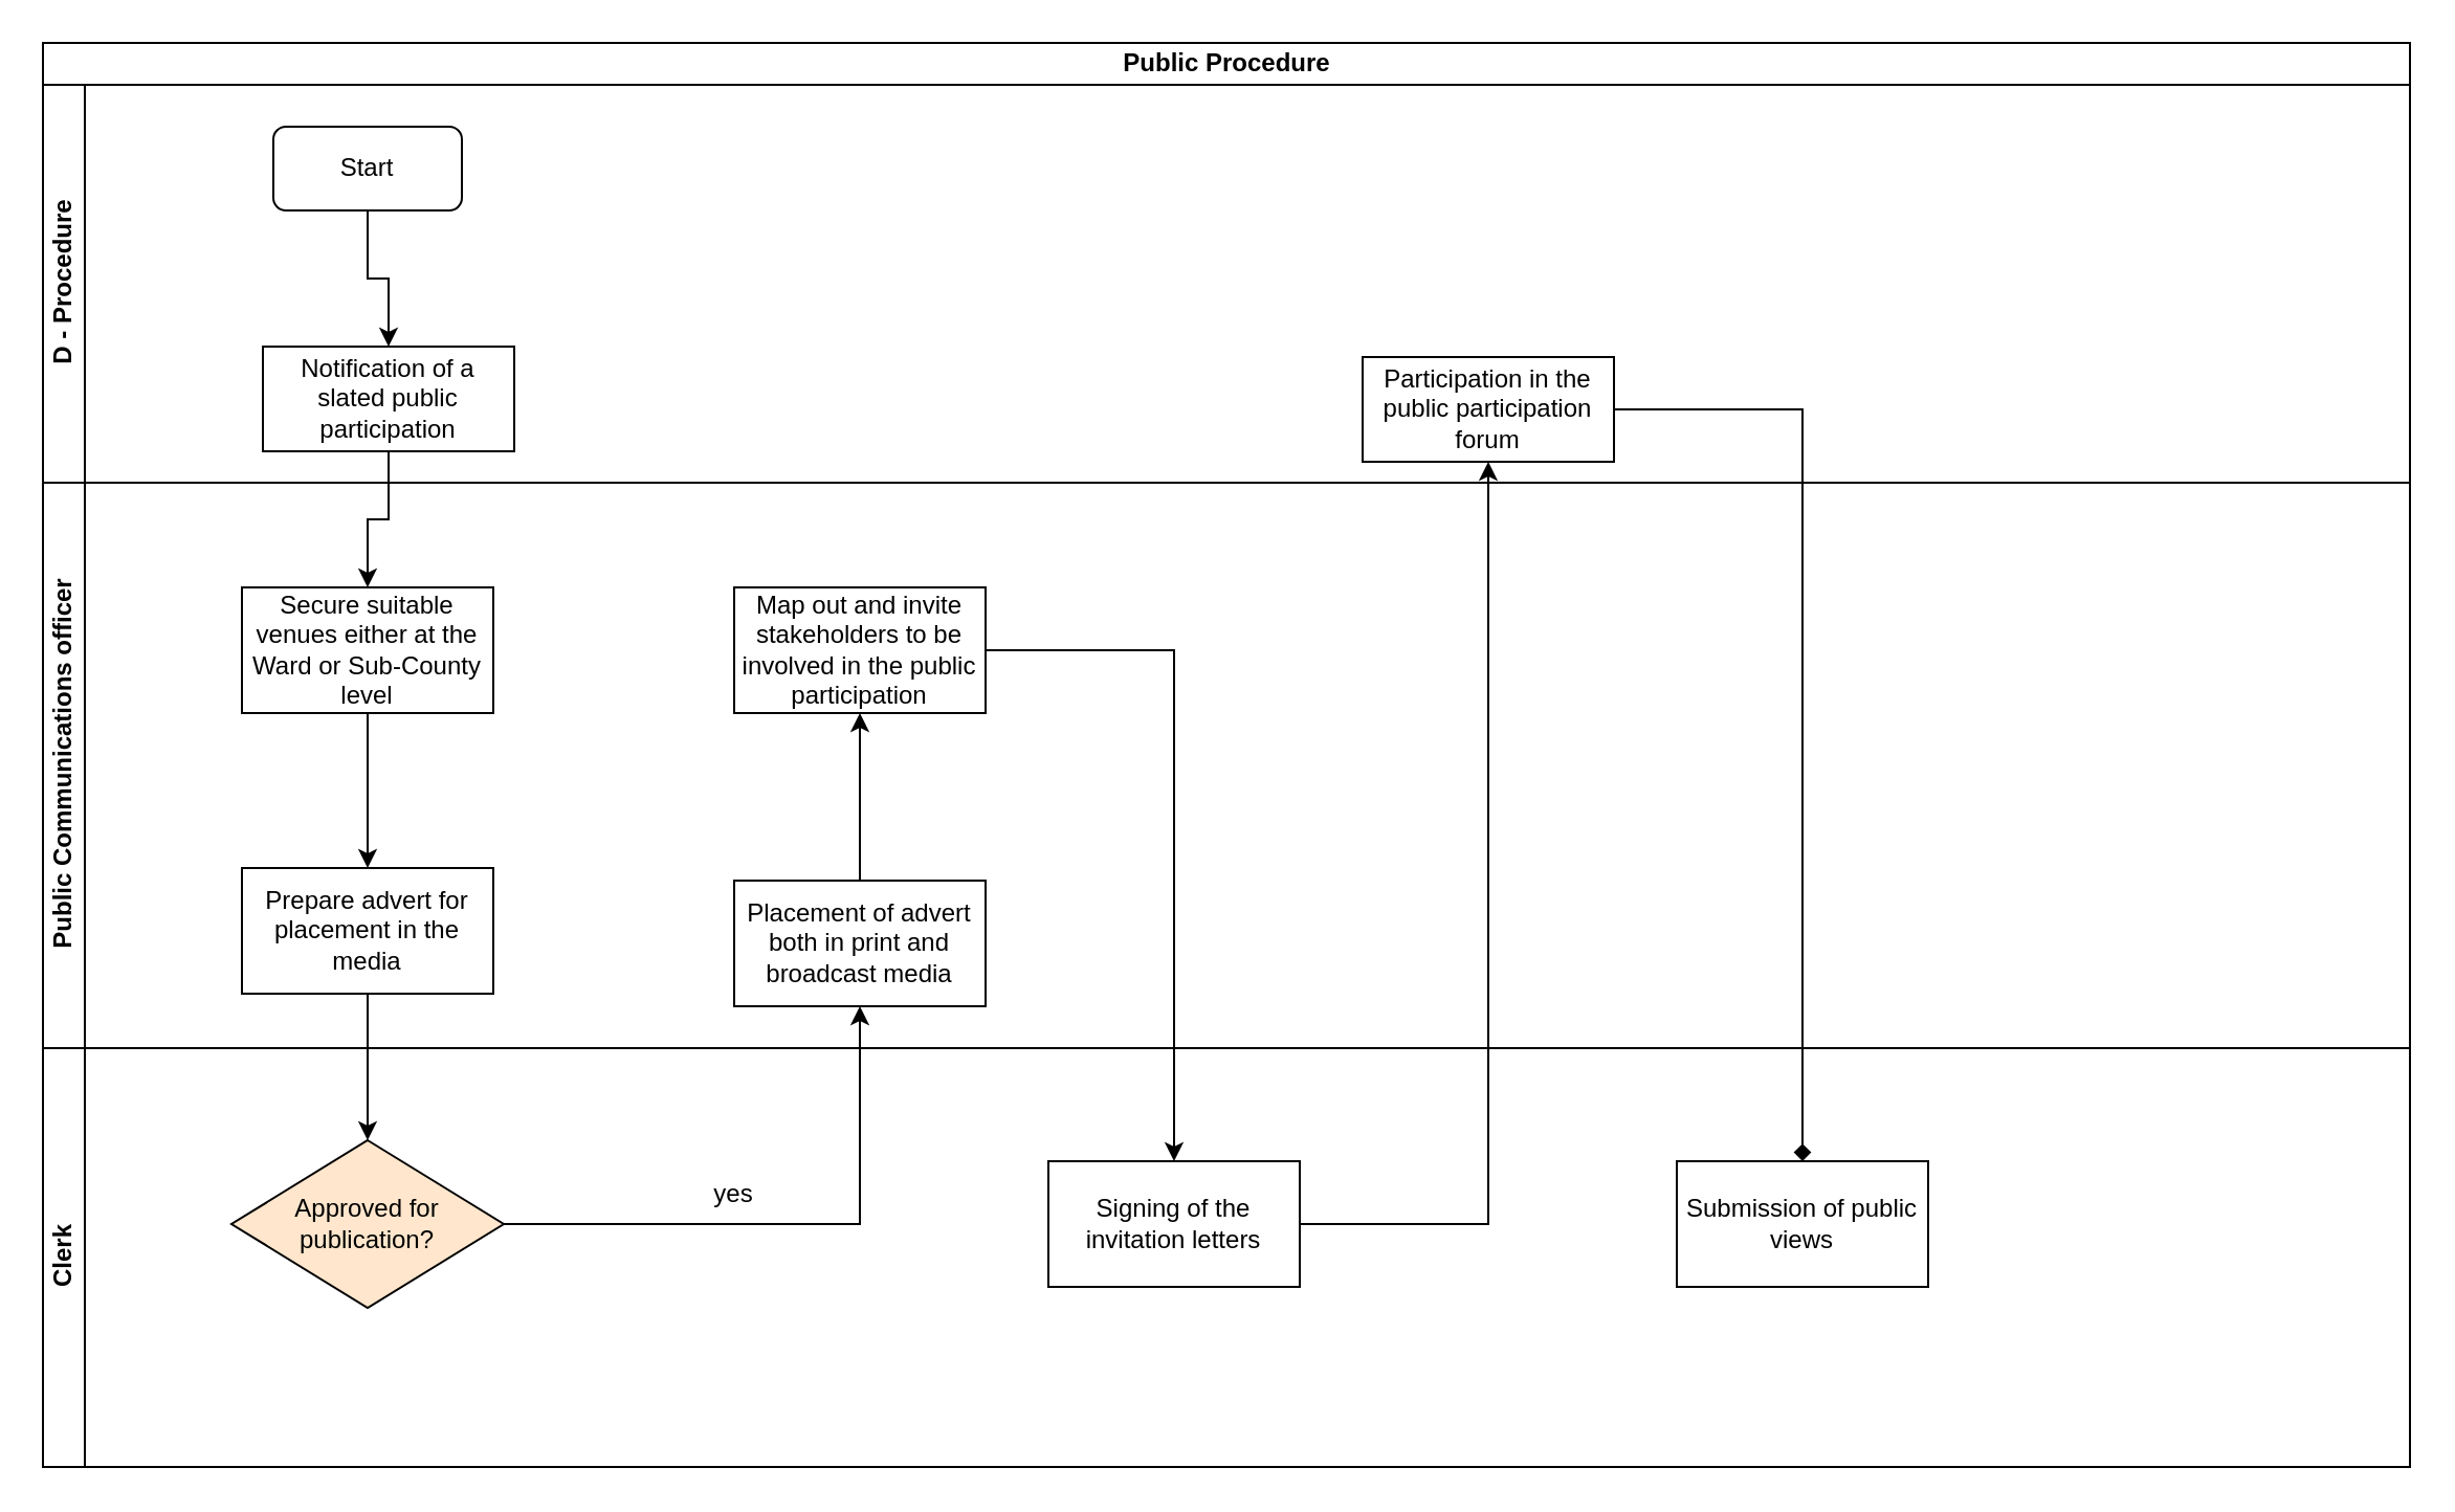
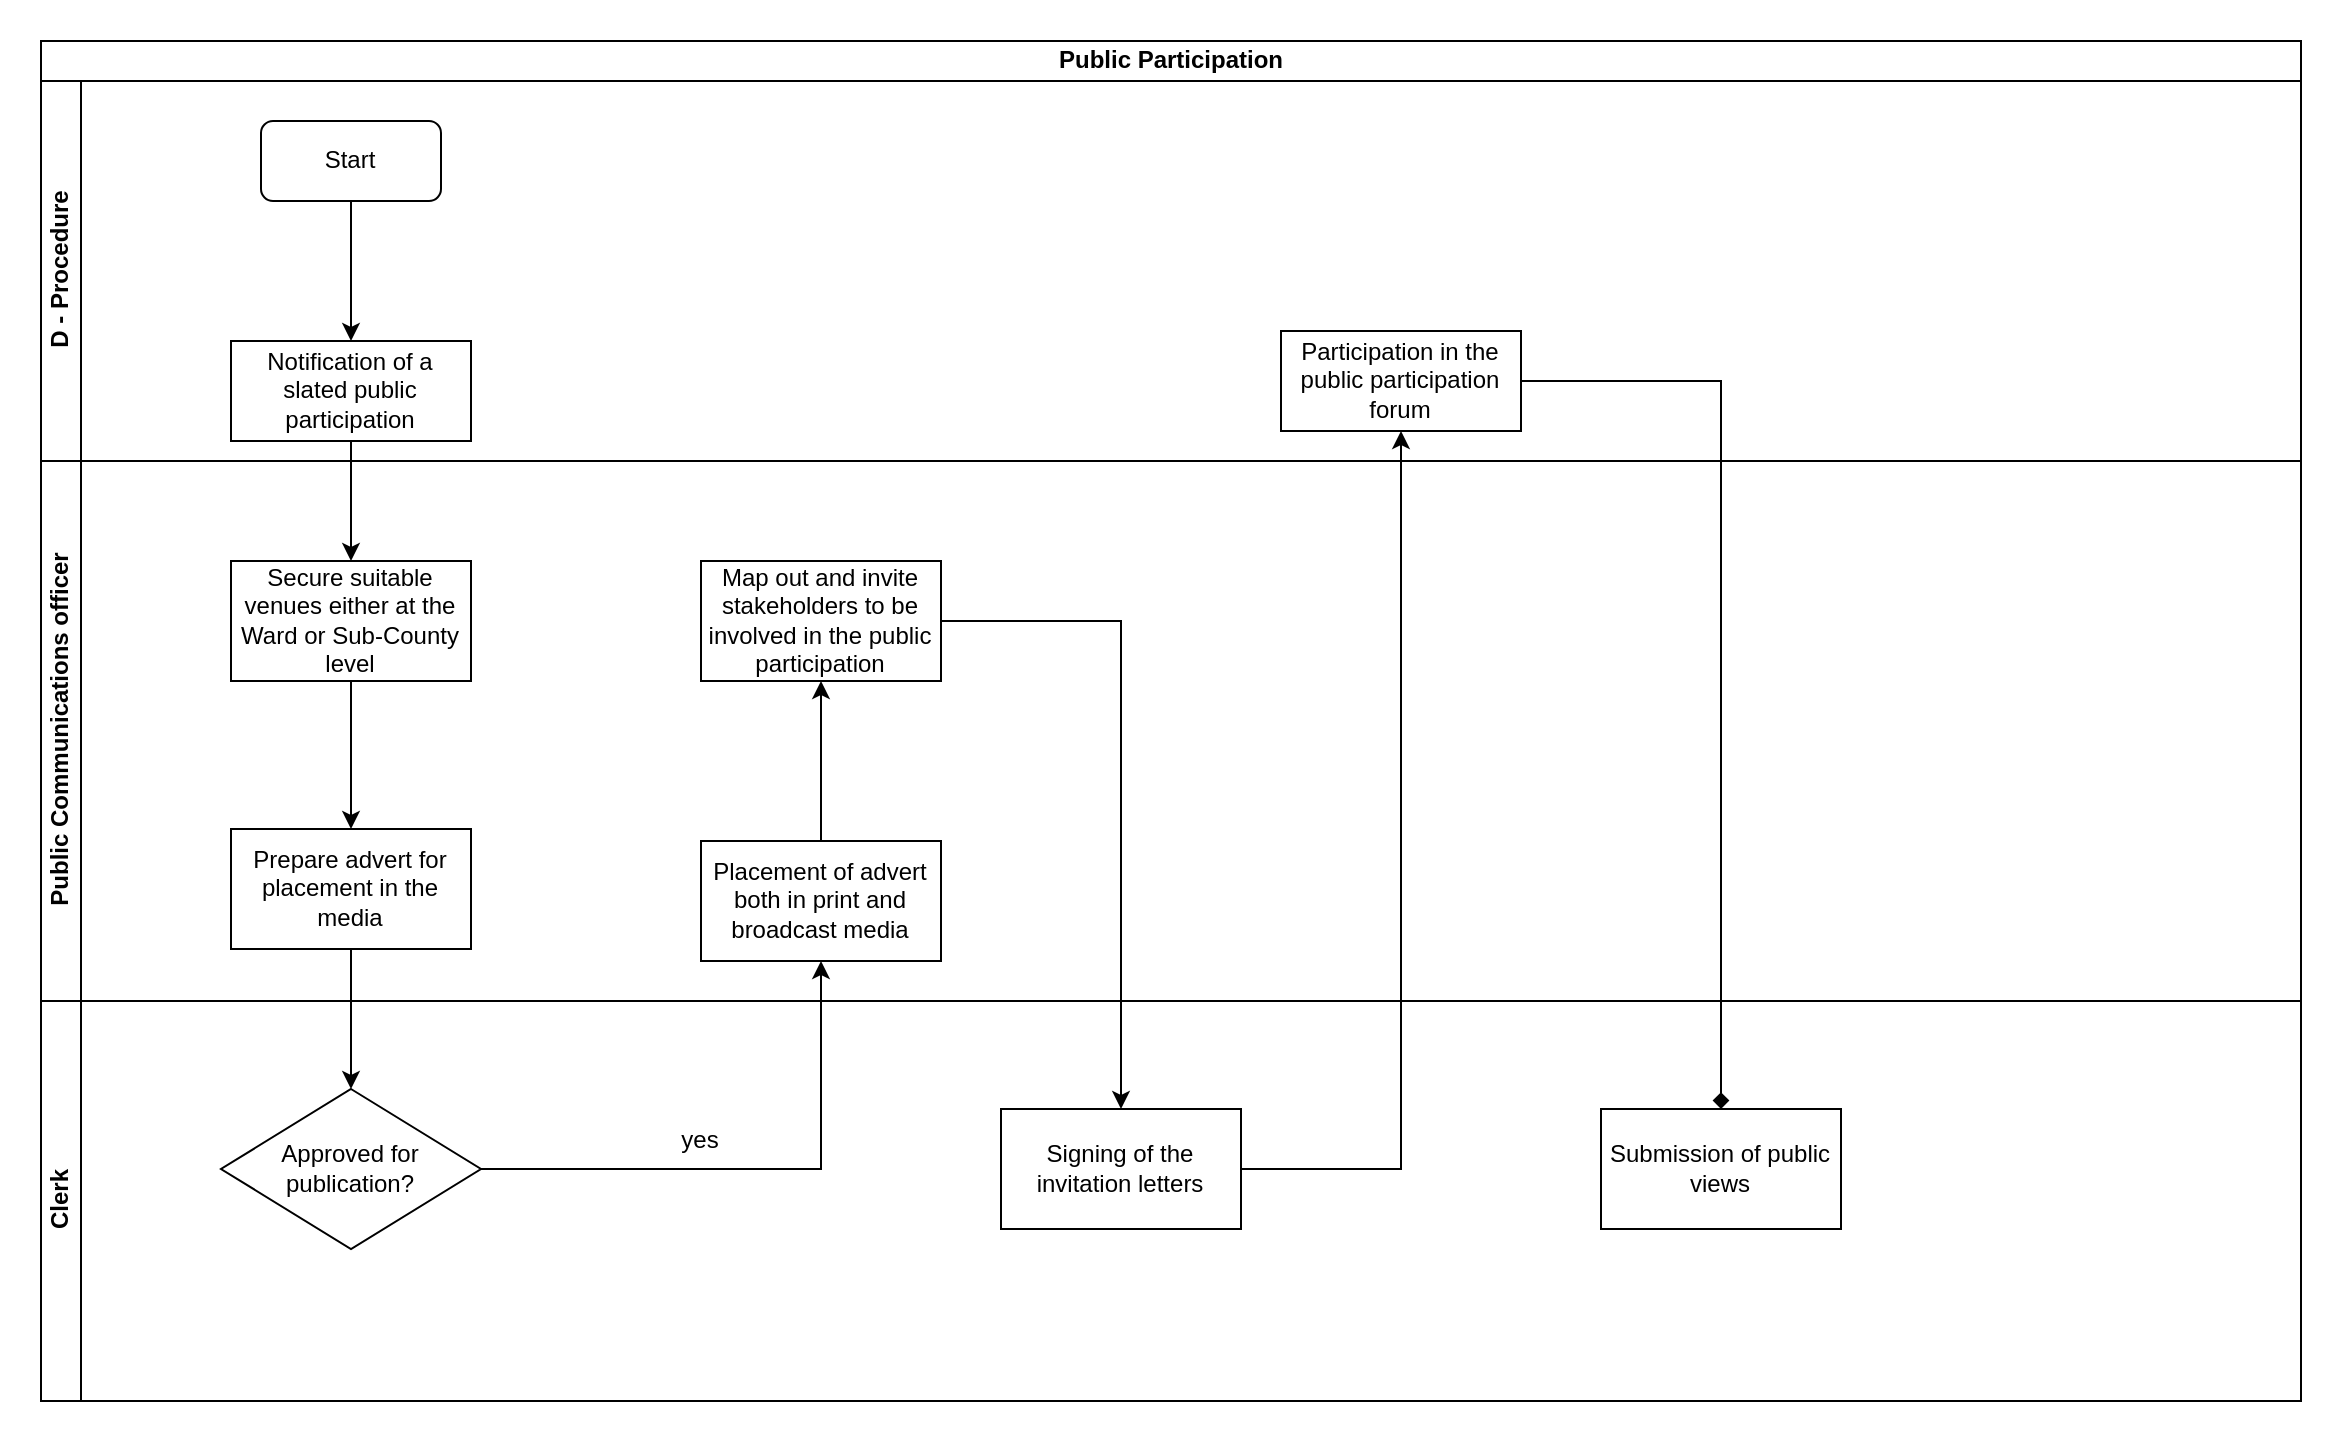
- <mxCell id="2" value="Public Procedure" style="swimlane;html=1;childLayout=stackLayout;resizeParent=1;resizeParentMax=0;horizontal=1;startSize=20;horizontalStack=0;" vertex="1" parent="1"><mxGeometry x="20" y="20" width="1130" height="680" as="geometry" /></mxCell>
+ <mxCell id="2" value="Public Participation" style="swimlane;html=1;childLayout=stackLayout;resizeParent=1;resizeParentMax=0;horizontal=1;startSize=20;horizontalStack=0;" vertex="1" parent="1"><mxGeometry x="20" y="20" width="1130" height="680" as="geometry" /></mxCell>
- <mxCell id="6" value="Notification of a slated public participation" style="rounded=0;whiteSpace=wrap;html=1;" vertex="1" parent="3"><mxGeometry x="105" y="125" width="120" height="50" as="geometry" /></mxCell>
+ <mxCell id="6" value="Notification of a slated public participation" style="rounded=0;whiteSpace=wrap;html=1;" vertex="1" parent="3"><mxGeometry x="95" y="130" width="120" height="50" as="geometry" /></mxCell>
- <mxCell id="5" value="Participation in the public participation forum" style="whiteSpace=wrap;html=1;rounded=0;" vertex="1" parent="3"><mxGeometry x="630" y="130" width="120" height="50" as="geometry" /></mxCell>
+ <mxCell id="5" value="Participation in the public participation forum" style="whiteSpace=wrap;html=1;rounded=0;" vertex="1" parent="3"><mxGeometry x="620" y="125" width="120" height="50" as="geometry" /></mxCell>
- <mxCell id="15" value="Approved for publication?" style="rhombus;whiteSpace=wrap;html=1;rounded=0;fillColor=#ffe6cc;" vertex="1" parent="13"><mxGeometry x="90" y="44" width="130" height="80" as="geometry" /></mxCell>
+ <mxCell id="15" value="Approved for publication?" style="rhombus;whiteSpace=wrap;html=1;rounded=0;" vertex="1" parent="13"><mxGeometry x="90" y="44" width="130" height="80" as="geometry" /></mxCell>
